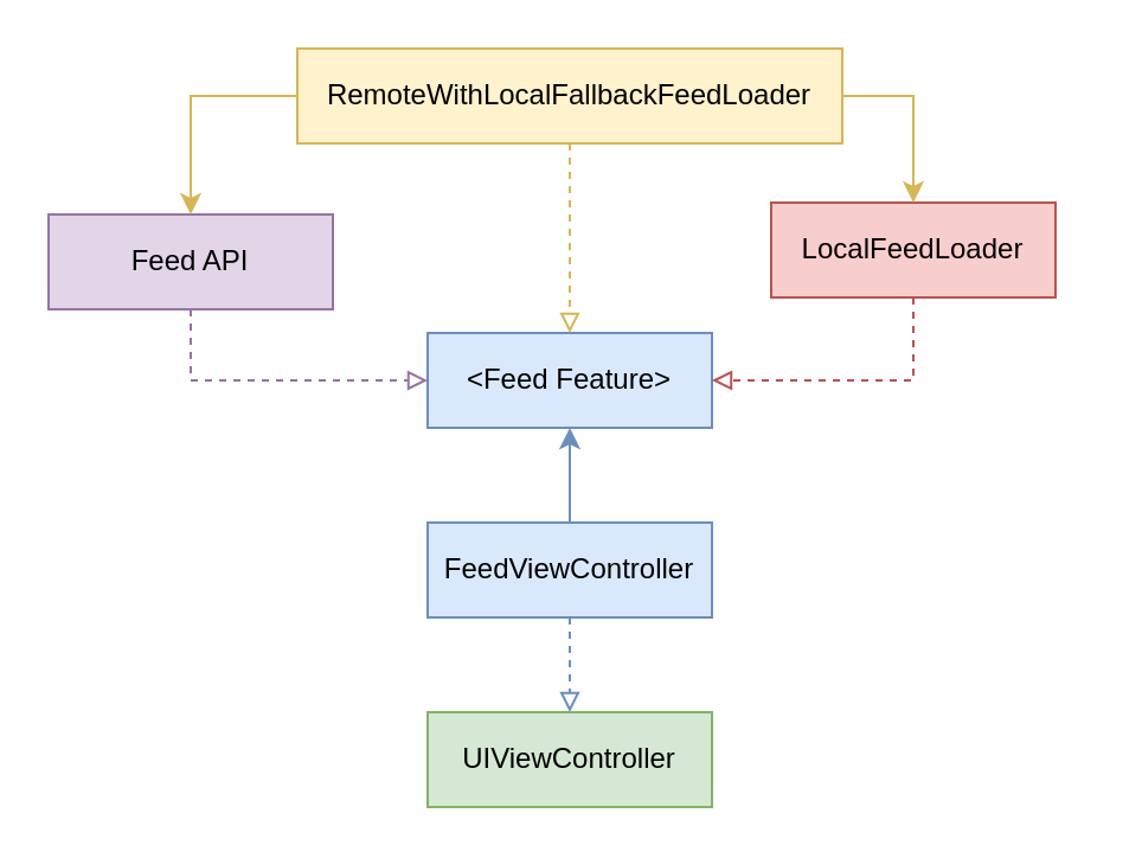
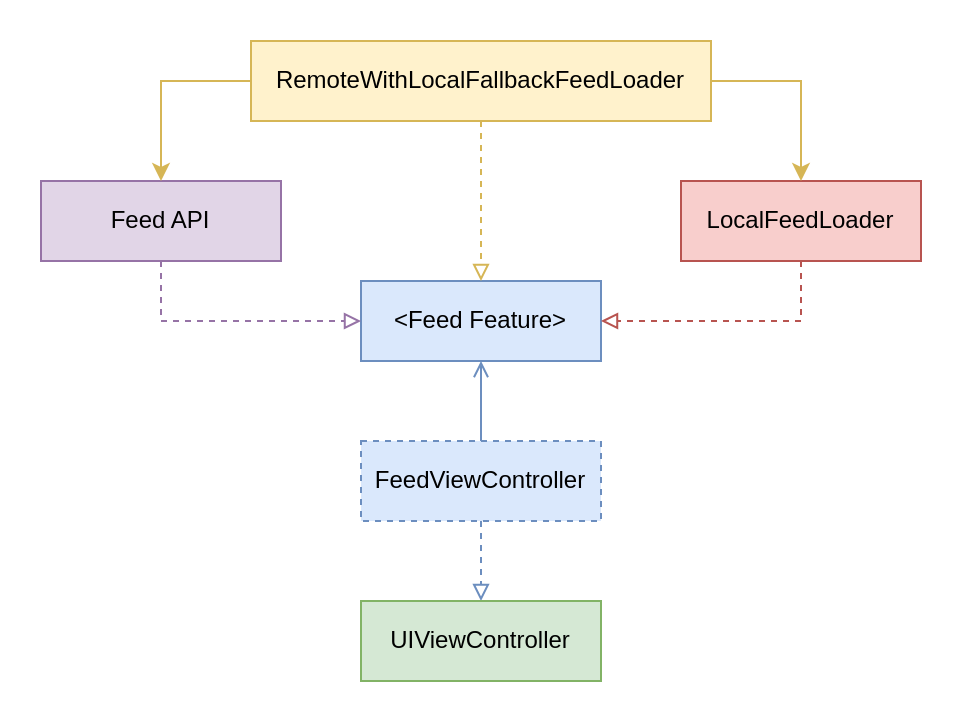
- <mxCell id="9" value="LocalFeedLoader" style="rounded=0;whiteSpace=wrap;html=1;fillColor=#f8cecc;strokeColor=#b85450;" parent="1" vertex="1"><mxGeometry x="325" y="85" width="120" height="40" as="geometry" /></mxCell>
+ <mxCell id="9" value="LocalFeedLoader" style="rounded=0;whiteSpace=wrap;html=1;fillColor=#f8cecc;strokeColor=#b85450;" parent="1" vertex="1"><mxGeometry x="340" y="90" width="120" height="40" as="geometry" /></mxCell>
- <mxCell id="3" style="edgeStyle=orthogonalEdgeStyle;rounded=0;orthogonalLoop=1;jettySize=auto;html=1;entryX=0.5;entryY=1;entryDx=0;entryDy=0;fillColor=#dae8fc;strokeColor=#6c8ebf;" parent="1" source="4" target="6" edge="1"><mxGeometry relative="1" as="geometry" /></mxCell>
+ <mxCell id="3" style="edgeStyle=orthogonalEdgeStyle;rounded=0;orthogonalLoop=1;jettySize=auto;html=1;entryX=0.5;entryY=1;entryDx=0;entryDy=0;fillColor=#dae8fc;strokeColor=#6c8ebf;endArrow=open;" parent="1" source="4" target="6" edge="1"><mxGeometry relative="1" as="geometry" /></mxCell>
- <mxCell id="4" value="FeedViewController" style="rounded=0;whiteSpace=wrap;html=1;fillColor=#dae8fc;strokeColor=#6c8ebf;" parent="1" vertex="1"><mxGeometry x="180" y="220" width="120" height="40" as="geometry" /></mxCell>
+ <mxCell id="4" value="FeedViewController" style="rounded=0;whiteSpace=wrap;html=1;fillColor=#dae8fc;strokeColor=#6c8ebf;dashed=1;" parent="1" vertex="1"><mxGeometry x="180" y="220" width="120" height="40" as="geometry" /></mxCell>
